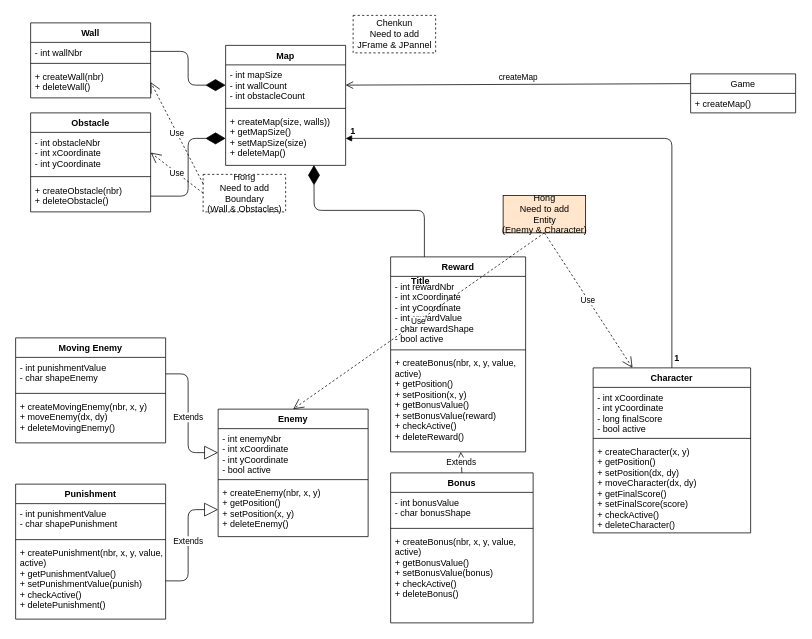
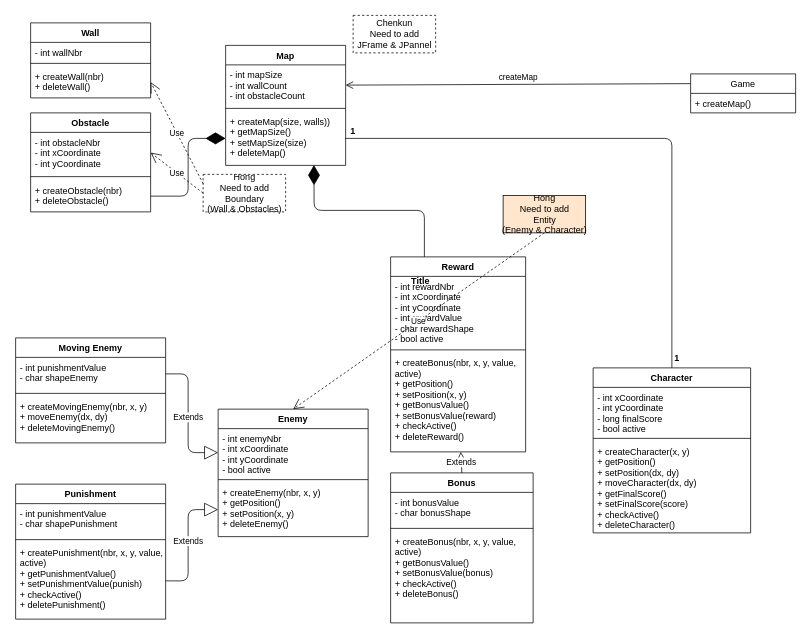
- <mxCell id="43" value="" style="endArrow=diamondThin;endFill=1;endSize=24;html=1;exitX=1;exitY=0.5;exitDx=0;exitDy=0;entryX=0;entryY=0.5;entryDx=0;entryDy=0;" parent="1" source="27" target="7" edge="1"><mxGeometry width="160" relative="1" as="geometry"><mxPoint x="210" y="271" as="sourcePoint" /><mxPoint x="300" y="194" as="targetPoint" /><Array as="points"><mxPoint x="250" y="68" /><mxPoint x="250" y="113" /></Array></mxGeometry></mxCell>
- <mxCell id="46" value="" style="endArrow=block;html=1;exitX=0.5;exitY=0;exitDx=0;exitDy=0;entryX=1;entryY=0.5;entryDx=0;entryDy=0;" parent="1" source="2" target="9" edge="1"><mxGeometry width="50" height="50" relative="1" as="geometry"><mxPoint x="530" y="400" as="sourcePoint" /><mxPoint x="580" y="350" as="targetPoint" /><Array as="points"><mxPoint x="895" y="184" /></Array></mxGeometry></mxCell>
+ <mxCell id="46" value="" style="endArrow=none;html=1;exitX=0.5;exitY=0;exitDx=0;exitDy=0;entryX=1;entryY=0.5;entryDx=0;entryDy=0;" parent="1" source="2" target="9" edge="1"><mxGeometry width="50" height="50" relative="1" as="geometry"><mxPoint x="530" y="400" as="sourcePoint" /><mxPoint x="580" y="350" as="targetPoint" /><Array as="points"><mxPoint x="895" y="184" /></Array></mxGeometry></mxCell>
- <mxCell id="53" value="Use" style="endArrow=open;endSize=12;dashed=1;html=1;exitX=0.5;exitY=1;exitDx=0;exitDy=0;entryX=0.25;entryY=0;entryDx=0;entryDy=0;" edge="1" parent="1" source="51" target="2"><mxGeometry width="160" relative="1" as="geometry"><mxPoint x="735" y="320" as="sourcePoint" /><mxPoint x="400" y="555" as="targetPoint" /></mxGeometry></mxCell>
